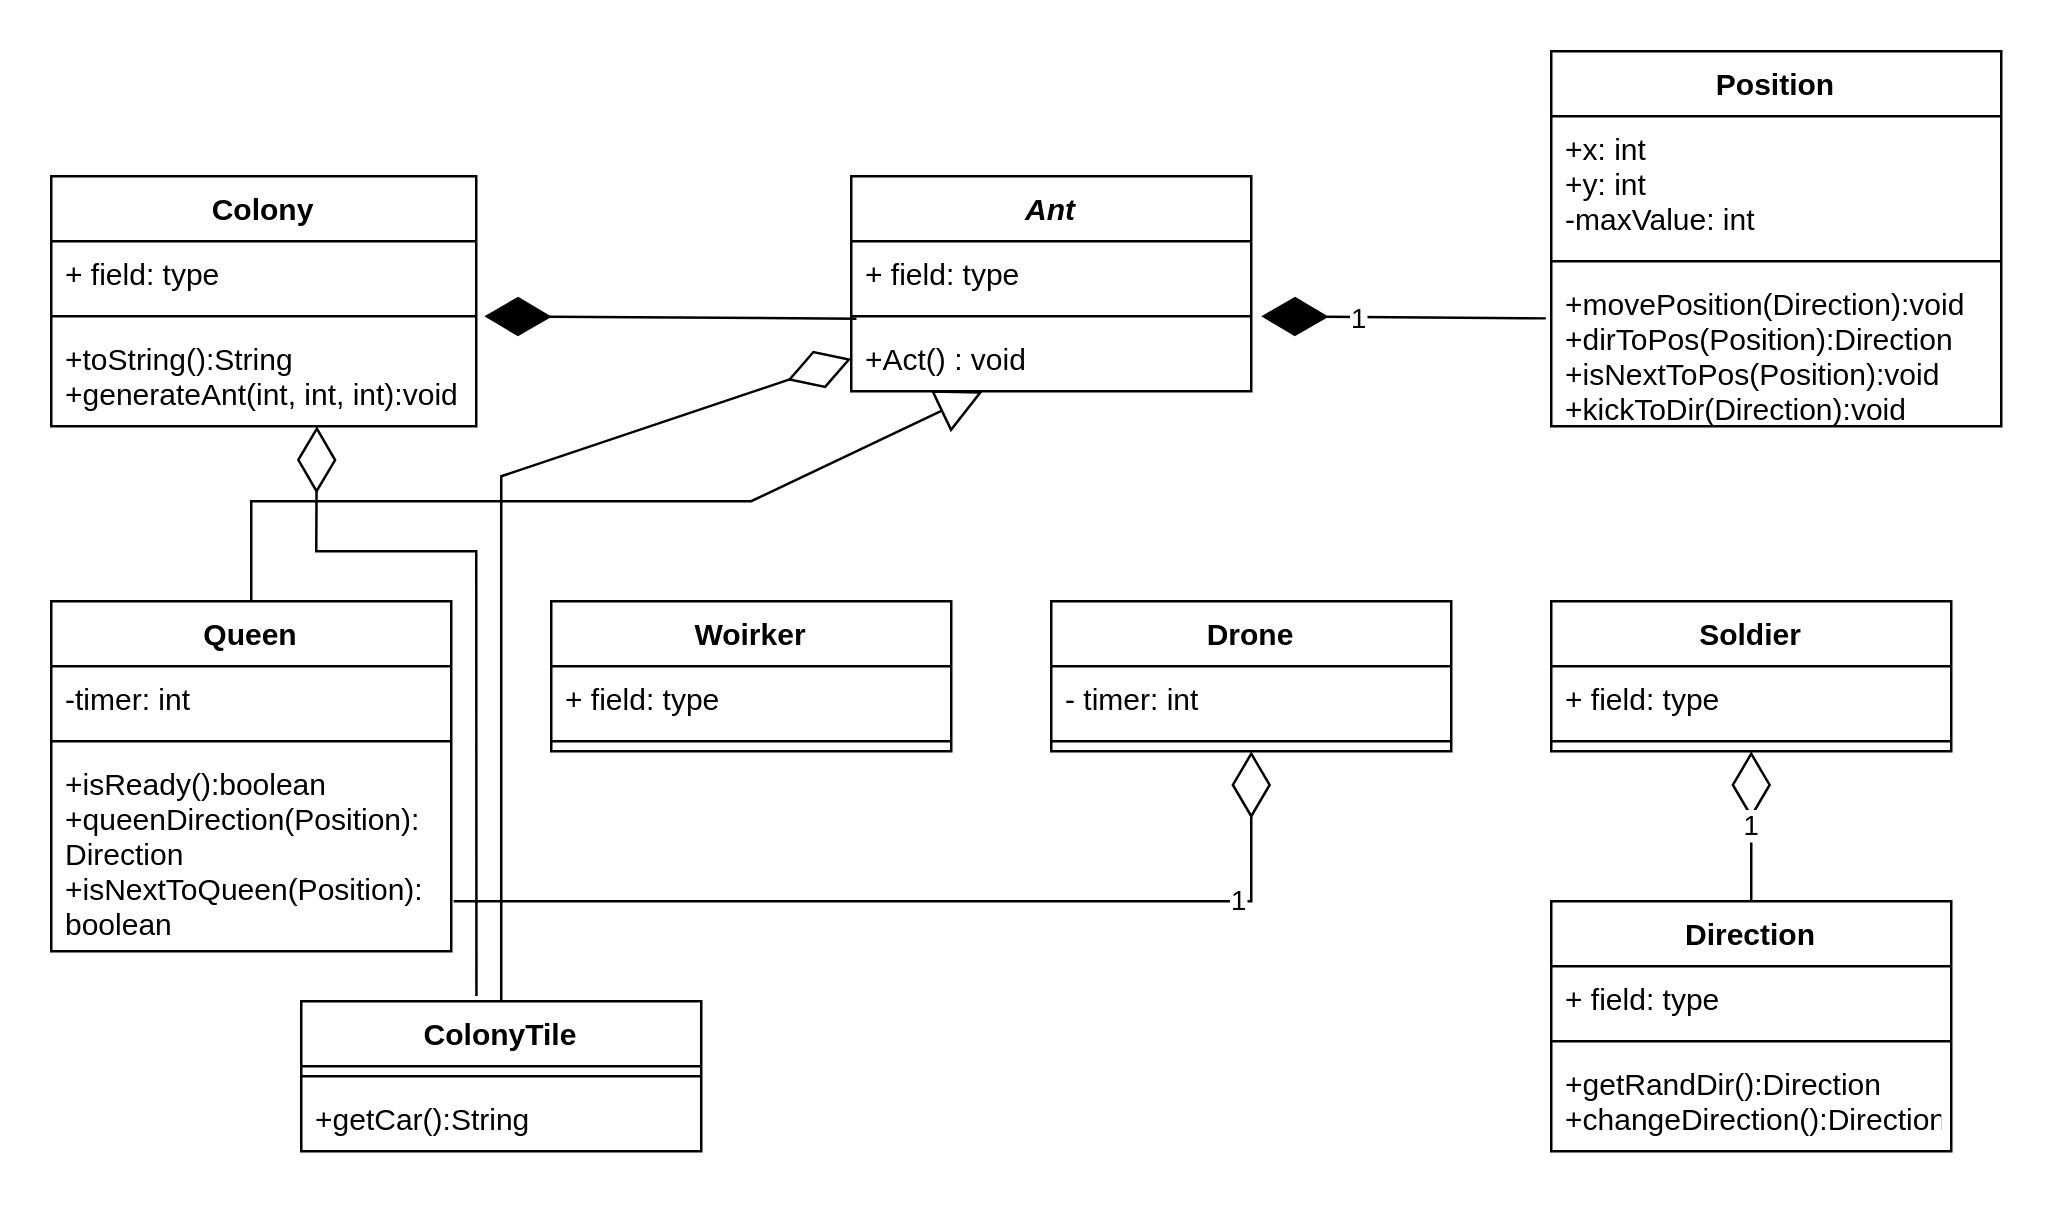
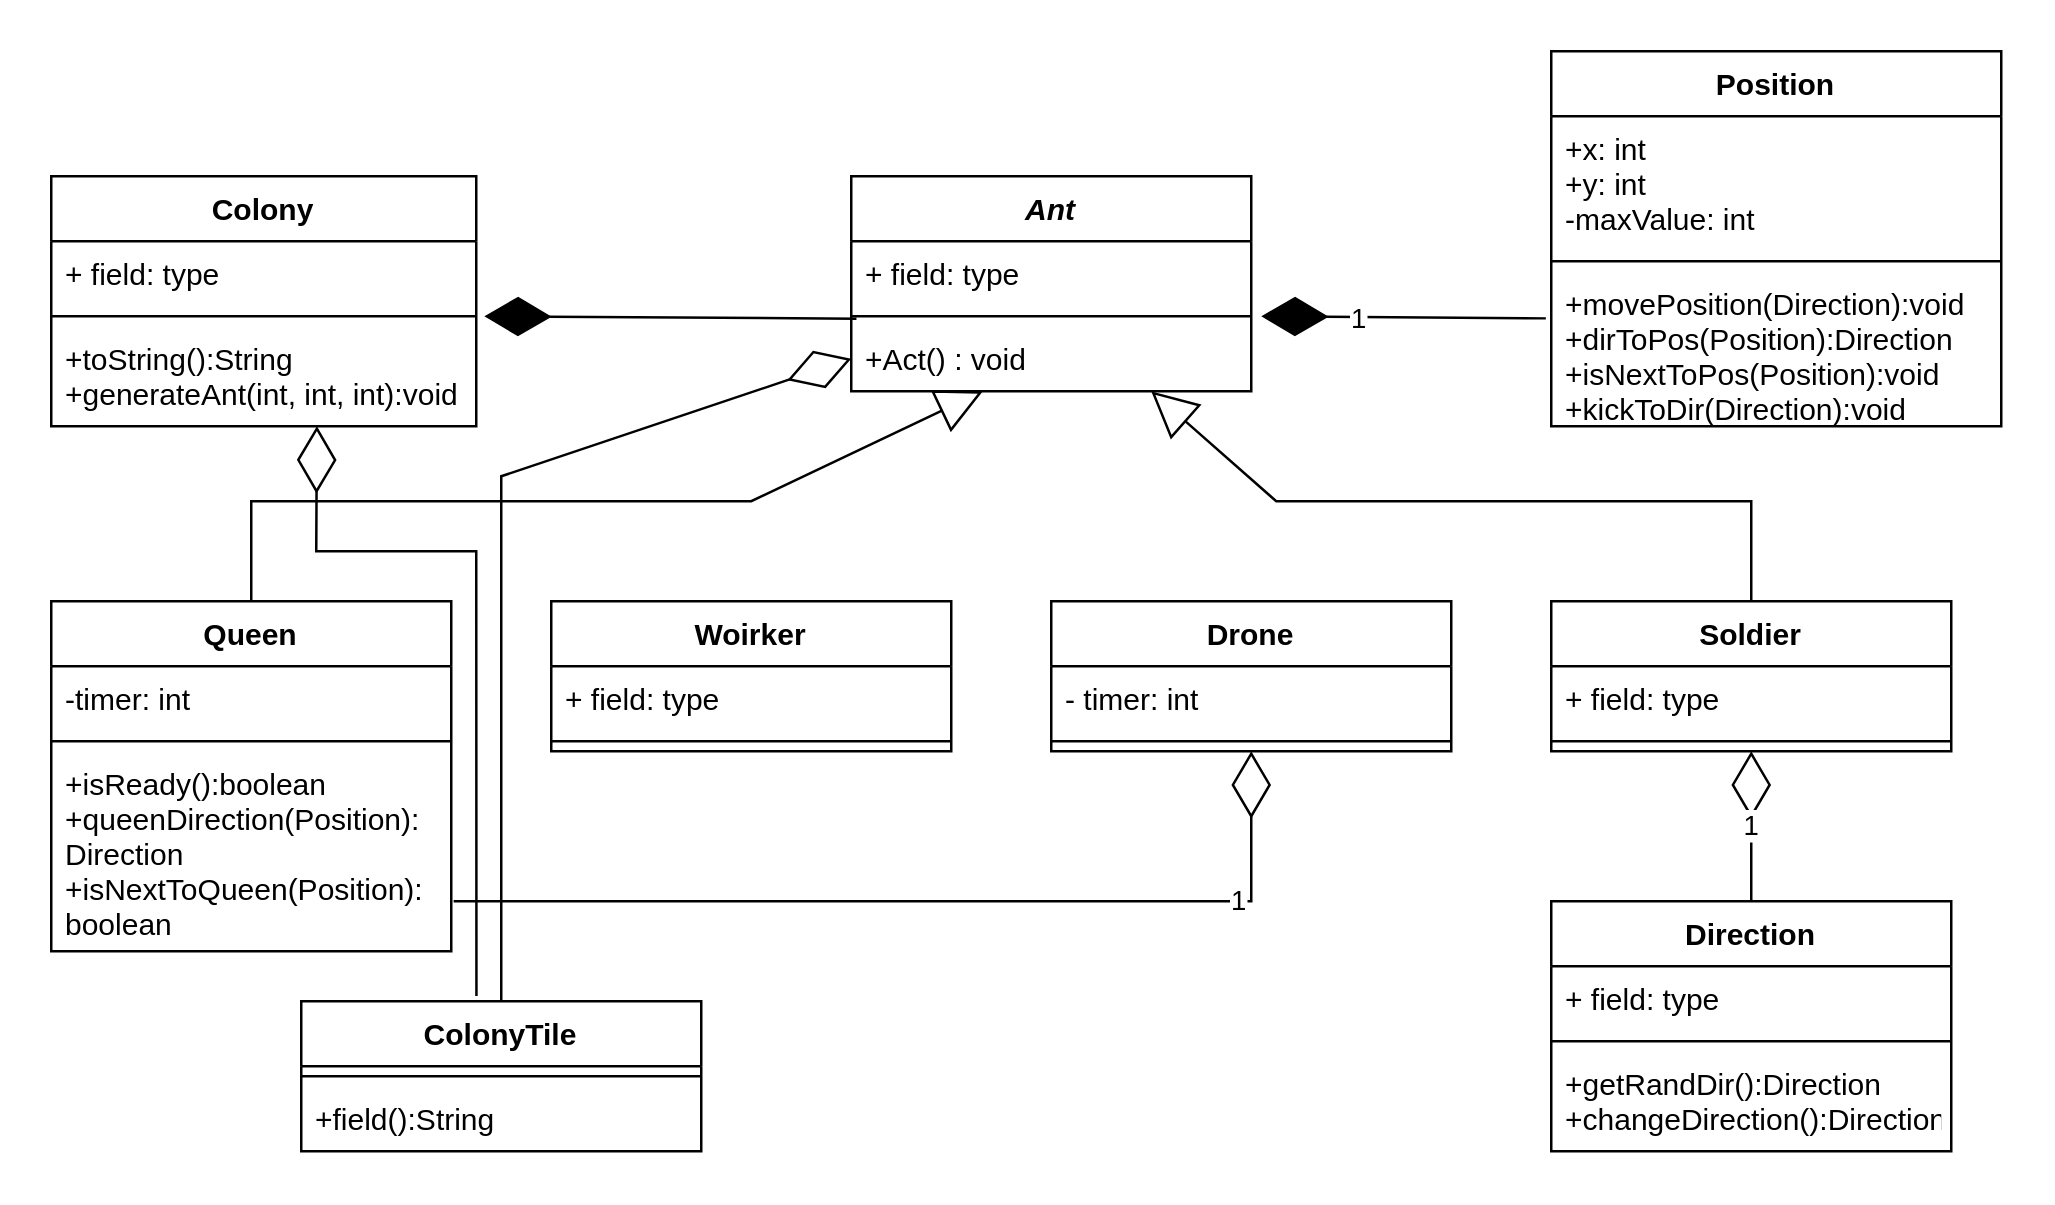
+ <mxCell id="20" value="" style="endArrow=block;endSize=16;endFill=0;html=1;rounded=0;exitX=0.5;exitY=0;exitDx=0;exitDy=0;entryX=0.75;entryY=1;entryDx=0;entryDy=0;" parent="1" source="6" target="2" edge="1"><mxGeometry width="160" relative="1" as="geometry"><mxPoint x="380" y="380" as="sourcePoint" /><mxPoint x="550" y="160" as="targetPoint" /><Array as="points"><mxPoint x="700" y="200" /><mxPoint x="510" y="200" /></Array></mxGeometry></mxCell>
- <mxCell id="40" value="+getCar():String" style="text;strokeColor=none;fillColor=none;align=left;verticalAlign=top;spacingLeft=4;spacingRight=4;overflow=hidden;rotatable=0;points=[[0,0.5],[1,0.5]];portConstraint=eastwest;" parent="38" vertex="1"><mxGeometry y="34" width="160" height="26" as="geometry" /></mxCell>
+ <mxCell id="40" value="+field():String" style="text;strokeColor=none;fillColor=none;align=left;verticalAlign=top;spacingLeft=4;spacingRight=4;overflow=hidden;rotatable=0;points=[[0,0.5],[1,0.5]];portConstraint=eastwest;" parent="38" vertex="1"><mxGeometry y="34" width="160" height="26" as="geometry" /></mxCell>
